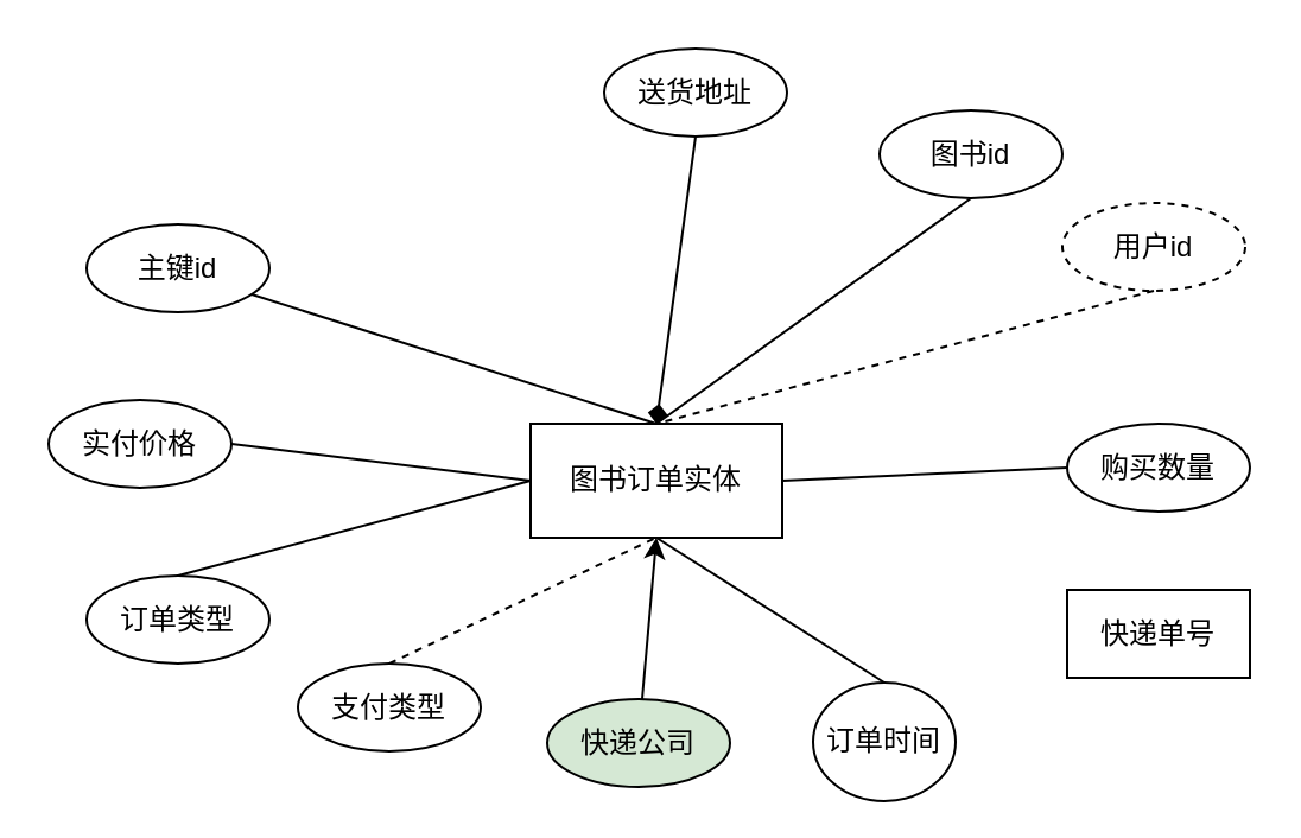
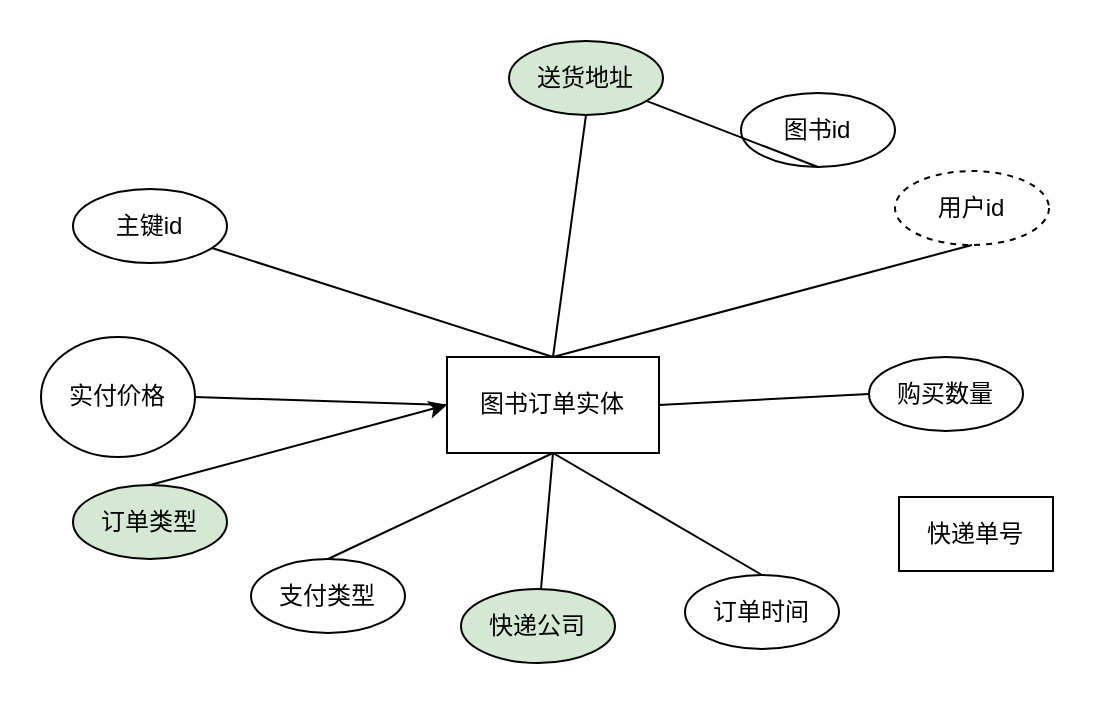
- <mxCell id="6" value="送货地址" style="ellipse;whiteSpace=wrap;html=1;" vertex="1" parent="1"><mxGeometry x="254" y="20" width="77" height="37" as="geometry" /></mxCell>
+ <mxCell id="6" value="送货地址" style="ellipse;whiteSpace=wrap;html=1;fillColor=#d5e8d4;" vertex="1" parent="1"><mxGeometry x="254" y="20" width="77" height="37" as="geometry" /></mxCell>
- <mxCell id="11" style="rounded=0;orthogonalLoop=1;jettySize=auto;html=1;endArrow=none;startFill=0;exitX=0.5;exitY=1;exitDx=0;exitDy=0;entryX=0.5;entryY=0;entryDx=0;entryDy=0;" edge="1" parent="1" source="5" target="2"><mxGeometry relative="1" as="geometry"><mxPoint x="303" y="67" as="sourcePoint" /><mxPoint x="271" y="173" as="targetPoint" /></mxGeometry></mxCell>
+ <mxCell id="11" style="rounded=0;orthogonalLoop=1;jettySize=auto;html=1;endArrow=none;startFill=0;exitX=0.5;exitY=1;exitDx=0;exitDy=0;" edge="1" parent="1" source="5" target="6"><mxGeometry relative="1" as="geometry"><mxPoint x="303" y="67" as="sourcePoint" /><mxPoint x="271" y="173" as="targetPoint" /></mxGeometry></mxCell>
- <mxCell id="12" style="rounded=0;orthogonalLoop=1;jettySize=auto;html=1;endArrow=none;startFill=0;exitX=0.5;exitY=1;exitDx=0;exitDy=0;entryX=0.5;entryY=0;entryDx=0;entryDy=0;dashed=1;" edge="1" parent="1" source="7" target="2"><mxGeometry relative="1" as="geometry"><mxPoint x="419" y="93" as="sourcePoint" /><mxPoint x="281" y="183" as="targetPoint" /></mxGeometry></mxCell>
+ <mxCell id="12" style="rounded=0;orthogonalLoop=1;jettySize=auto;html=1;endArrow=none;startFill=0;exitX=0.5;exitY=1;exitDx=0;exitDy=0;entryX=0.5;entryY=0;entryDx=0;entryDy=0;" edge="1" parent="1" source="7" target="2"><mxGeometry relative="1" as="geometry"><mxPoint x="419" y="93" as="sourcePoint" /><mxPoint x="281" y="183" as="targetPoint" /></mxGeometry></mxCell>
- <mxCell id="10" style="rounded=0;orthogonalLoop=1;jettySize=auto;html=1;entryX=0.5;entryY=0;entryDx=0;entryDy=0;endArrow=diamond;startFill=0;exitX=0.5;exitY=1;exitDx=0;exitDy=0;" edge="1" parent="1" source="6" target="2"><mxGeometry relative="1" as="geometry"><mxPoint x="259" y="94" as="sourcePoint" /><mxPoint x="264" y="196" as="targetPoint" /></mxGeometry></mxCell>
+ <mxCell id="10" style="rounded=0;orthogonalLoop=1;jettySize=auto;html=1;entryX=0.5;entryY=0;entryDx=0;entryDy=0;endArrow=none;startFill=0;exitX=0.5;exitY=1;exitDx=0;exitDy=0;" edge="1" parent="1" source="6" target="2"><mxGeometry relative="1" as="geometry"><mxPoint x="259" y="94" as="sourcePoint" /><mxPoint x="264" y="196" as="targetPoint" /></mxGeometry></mxCell>
- <mxCell id="9" value="实付价格" style="ellipse;whiteSpace=wrap;html=1;" vertex="1" parent="1"><mxGeometry x="20" y="168" width="77" height="37" as="geometry" /></mxCell>
+ <mxCell id="9" value="实付价格" style="ellipse;whiteSpace=wrap;html=1;" vertex="1" parent="1"><mxGeometry x="20" y="168" width="77" height="60" as="geometry" /></mxCell>
- <mxCell id="14" value="购买数量" style="ellipse;whiteSpace=wrap;html=1;" vertex="1" parent="1"><mxGeometry x="449" y="178" width="77" height="37" as="geometry" /></mxCell>
+ <mxCell id="14" value="购买数量" style="ellipse;whiteSpace=wrap;html=1;" vertex="1" parent="1"><mxGeometry x="434" y="178" width="77" height="37" as="geometry" /></mxCell>
- <mxCell id="17" style="rounded=0;orthogonalLoop=1;jettySize=auto;html=1;endArrow=none;startFill=0;entryX=0;entryY=0.5;entryDx=0;entryDy=0;exitX=0.5;exitY=0;exitDx=0;exitDy=0;" edge="1" parent="1" source="16" target="2"><mxGeometry relative="1" as="geometry"><mxPoint x="344" y="291" as="sourcePoint" /><mxPoint x="286" y="236" as="targetPoint" /></mxGeometry></mxCell>
+ <mxCell id="17" style="rounded=0;orthogonalLoop=1;jettySize=auto;html=1;endArrow=classic;startFill=0;entryX=0;entryY=0.5;entryDx=0;entryDy=0;exitX=0.5;exitY=0;exitDx=0;exitDy=0;" edge="1" parent="1" source="16" target="2"><mxGeometry relative="1" as="geometry"><mxPoint x="344" y="291" as="sourcePoint" /><mxPoint x="286" y="236" as="targetPoint" /></mxGeometry></mxCell>
- <mxCell id="19" style="rounded=0;orthogonalLoop=1;jettySize=auto;html=1;endArrow=classic;startFill=0;entryX=0.5;entryY=1;entryDx=0;entryDy=0;" edge="1" parent="1" source="18" target="2"><mxGeometry relative="1" as="geometry"><mxPoint x="85" y="252" as="sourcePoint" /><mxPoint x="233" y="212" as="targetPoint" /></mxGeometry></mxCell>
+ <mxCell id="19" style="rounded=0;orthogonalLoop=1;jettySize=auto;html=1;endArrow=none;startFill=0;entryX=0.5;entryY=1;entryDx=0;entryDy=0;" edge="1" parent="1" source="18" target="2"><mxGeometry relative="1" as="geometry"><mxPoint x="85" y="252" as="sourcePoint" /><mxPoint x="233" y="212" as="targetPoint" /></mxGeometry></mxCell>
- <mxCell id="22" style="rounded=0;orthogonalLoop=1;jettySize=auto;html=1;endArrow=none;startFill=0;entryX=0.5;entryY=1;entryDx=0;entryDy=0;exitX=0.5;exitY=0;exitDx=0;exitDy=0;dashed=1;" edge="1" parent="1" source="20" target="2"><mxGeometry relative="1" as="geometry"><mxPoint x="280" y="304" as="sourcePoint" /><mxPoint x="286" y="236" as="targetPoint" /></mxGeometry></mxCell>
+ <mxCell id="22" style="rounded=0;orthogonalLoop=1;jettySize=auto;html=1;endArrow=none;startFill=0;entryX=0.5;entryY=1;entryDx=0;entryDy=0;exitX=0.5;exitY=0;exitDx=0;exitDy=0;" edge="1" parent="1" source="20" target="2"><mxGeometry relative="1" as="geometry"><mxPoint x="280" y="304" as="sourcePoint" /><mxPoint x="286" y="236" as="targetPoint" /></mxGeometry></mxCell>
- <mxCell id="16" value="订单类型" style="ellipse;whiteSpace=wrap;html=1;" vertex="1" parent="1"><mxGeometry x="36" y="242" width="77" height="37" as="geometry" /></mxCell>
+ <mxCell id="16" value="订单类型" style="ellipse;whiteSpace=wrap;html=1;fillColor=#d5e8d4;" vertex="1" parent="1"><mxGeometry x="36" y="242" width="77" height="37" as="geometry" /></mxCell>
- <mxCell id="21" value="订单时间" style="ellipse;whiteSpace=wrap;html=1;" vertex="1" parent="1"><mxGeometry x="342" y="287" width="60" height="50" as="geometry" /></mxCell>
+ <mxCell id="21" value="订单时间" style="ellipse;whiteSpace=wrap;html=1;" vertex="1" parent="1"><mxGeometry x="342" y="287" width="77" height="37" as="geometry" /></mxCell>
